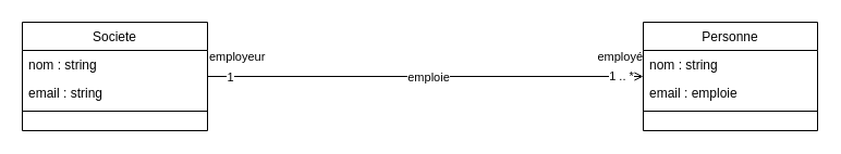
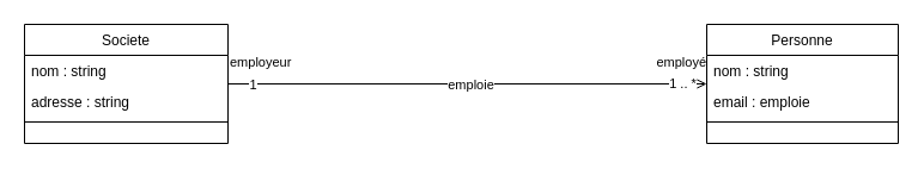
- <mxCell id="8" value="email : string" style="text;align=left;verticalAlign=top;spacingLeft=4;spacingRight=4;overflow=hidden;rotatable=0;points=[[0,0.5],[1,0.5]];portConstraint=eastwest;rounded=0;shadow=0;html=0;" vertex="1" parent="6"><mxGeometry y="52" width="170" height="26" as="geometry" /></mxCell>
+ <mxCell id="8" value="adresse : string" style="text;align=left;verticalAlign=top;spacingLeft=4;spacingRight=4;overflow=hidden;rotatable=0;points=[[0,0.5],[1,0.5]];portConstraint=eastwest;rounded=0;shadow=0;html=0;" vertex="1" parent="6"><mxGeometry y="52" width="170" height="26" as="geometry" /></mxCell>
